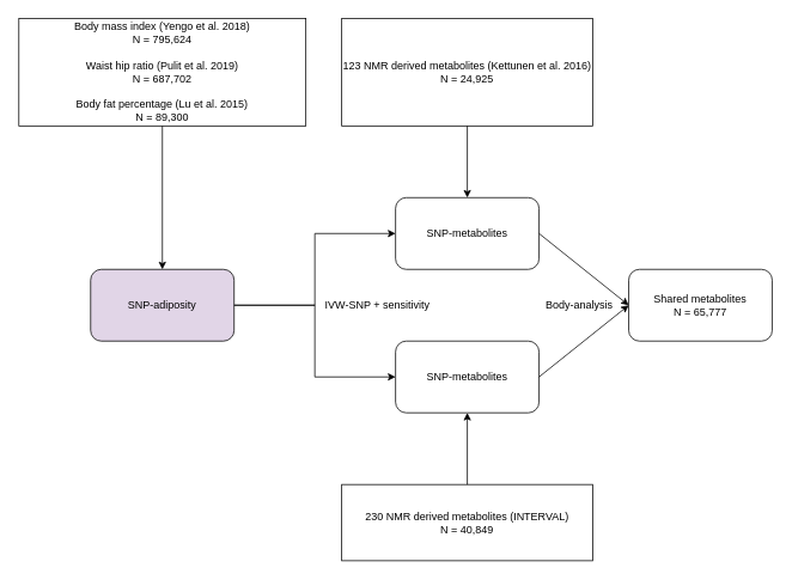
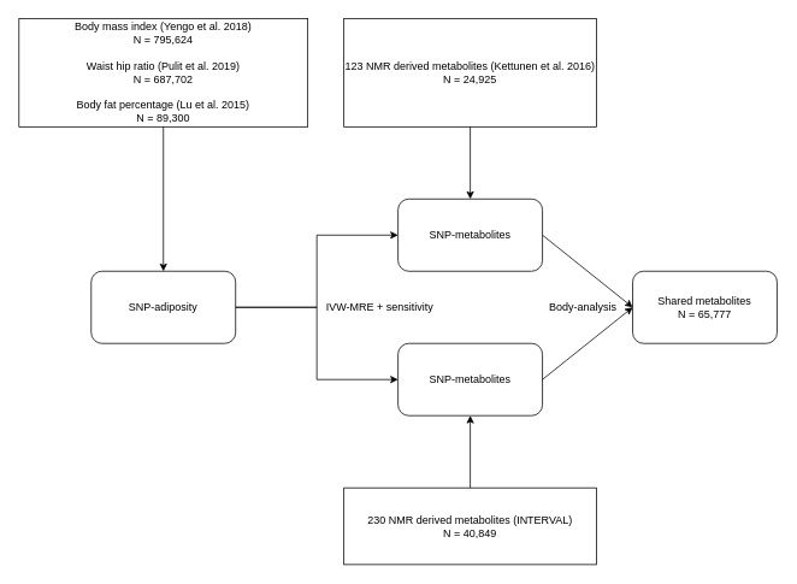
- <mxCell id="4" value="SNP-adiposity" style="rounded=1;whiteSpace=wrap;html=1;fillColor=#e1d5e7;" parent="1" vertex="1"><mxGeometry x="100" y="300" width="160" height="80" as="geometry" /></mxCell>
+ <mxCell id="4" value="SNP-adiposity" style="rounded=1;whiteSpace=wrap;html=1;" parent="1" vertex="1"><mxGeometry x="100" y="300" width="160" height="80" as="geometry" /></mxCell>
- <mxCell id="13" value="IVW-SNP + sensitivity" style="text;html=1;strokeColor=none;fillColor=none;align=center;verticalAlign=middle;whiteSpace=wrap;rounded=0;" parent="1" vertex="1"><mxGeometry x="350" y="330" width="140" height="20" as="geometry" /></mxCell>
+ <mxCell id="13" value="IVW-MRE + sensitivity" style="text;html=1;strokeColor=none;fillColor=none;align=center;verticalAlign=middle;whiteSpace=wrap;rounded=0;" parent="1" vertex="1"><mxGeometry x="350" y="330" width="140" height="20" as="geometry" /></mxCell>
